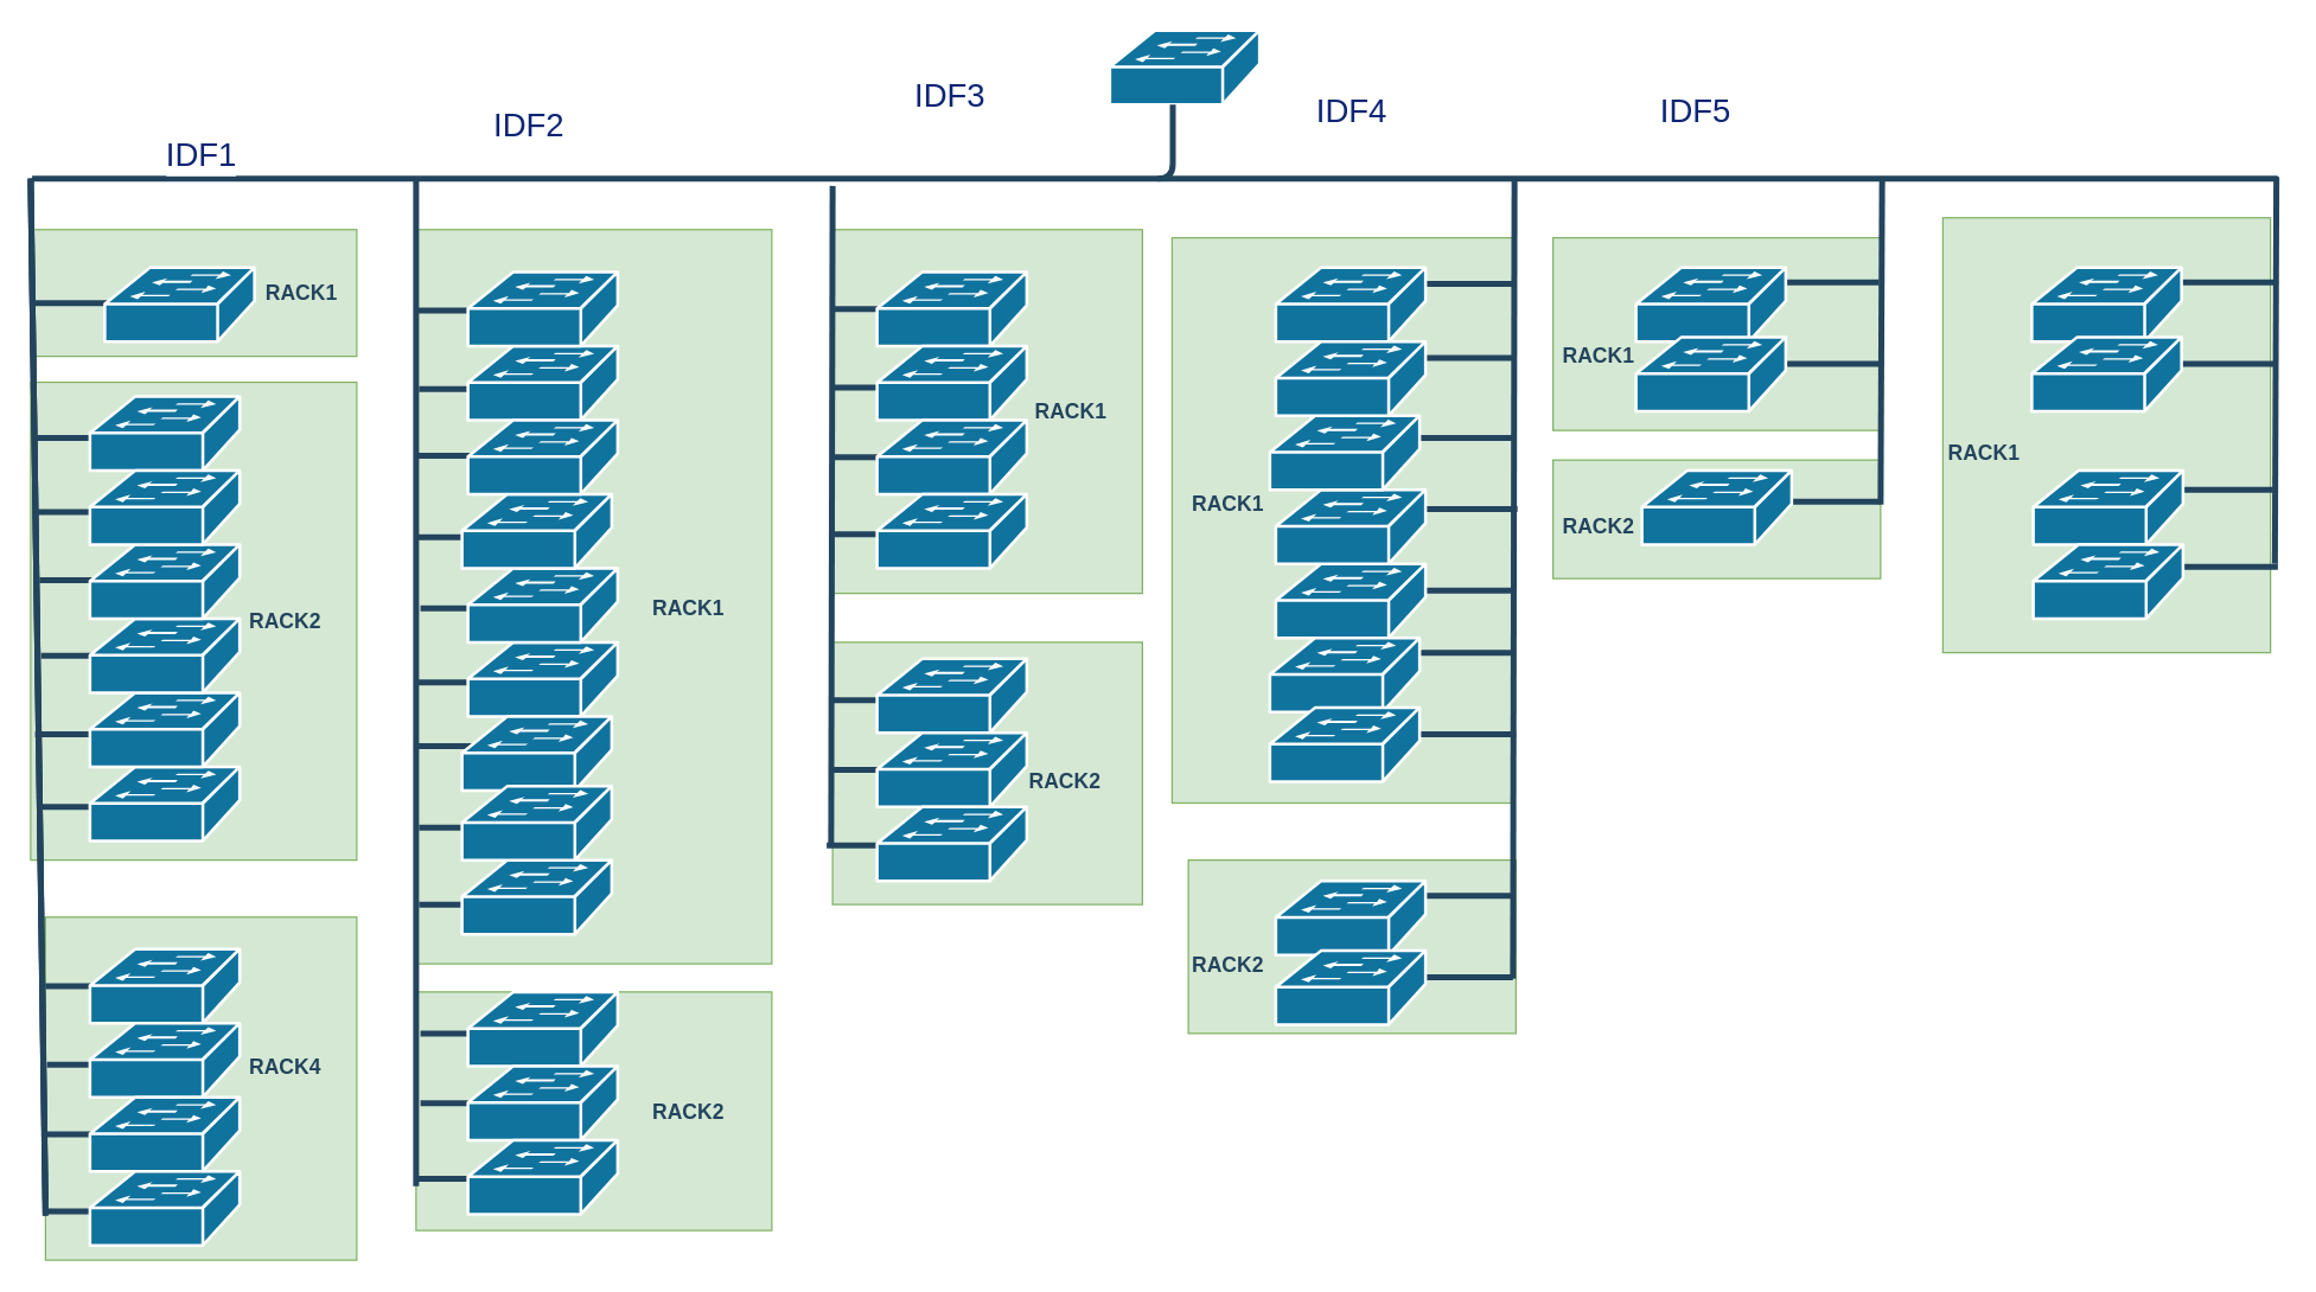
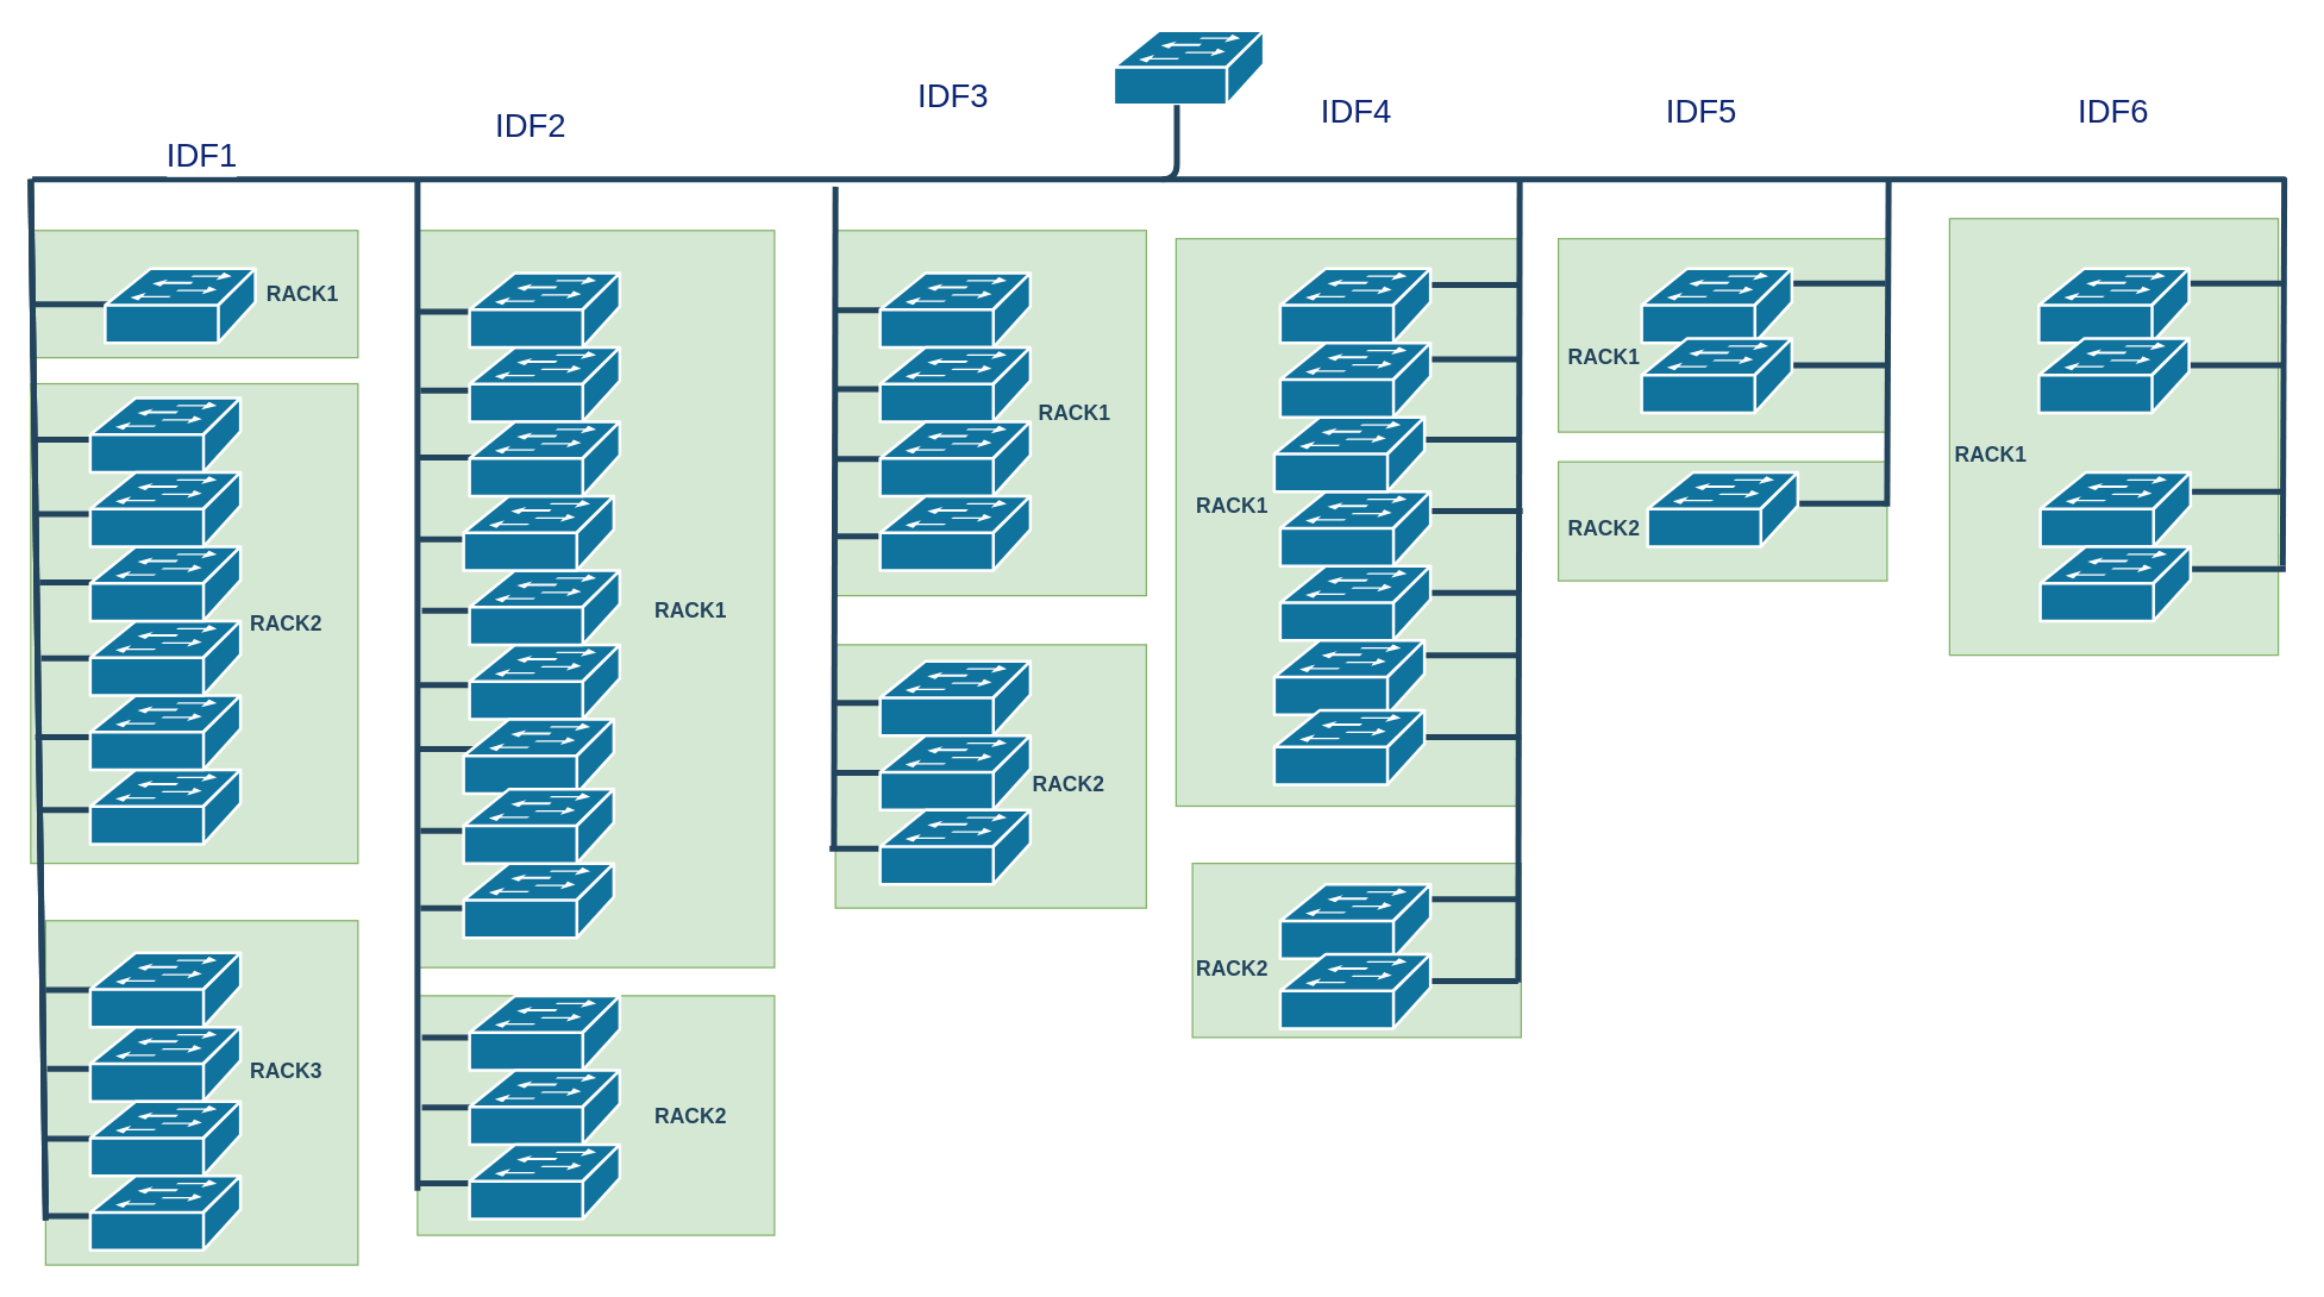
+ <mxCell id="135" value="&lt;font style=&quot;font-size: 22px&quot;&gt;&lt;span style=&quot;font-size: 22px&quot;&gt;IDF6&lt;/span&gt;&lt;/font&gt;" style="rounded=1;whiteSpace=wrap;html=1;strokeColor=none;fillColor=none;fontSize=22;align=center;fontStyle=0;fontColor=#0D2574;labelBackgroundColor=#ffffff;" parent="1" vertex="1"><mxGeometry x="1349" y="50" width="143" height="50" as="geometry" /></mxCell>
- <mxCell id="120" value="RACK4" style="rounded=1;whiteSpace=wrap;html=1;strokeColor=none;fillColor=none;fontSize=14;fontColor=#23445D;align=center;fontStyle=1" parent="1" vertex="1"><mxGeometry x="144" y="710" width="96" height="19" as="geometry" /></mxCell>
+ <mxCell id="120" value="RACK3" style="rounded=1;whiteSpace=wrap;html=1;strokeColor=none;fillColor=none;fontSize=14;fontColor=#23445D;align=center;fontStyle=1" parent="1" vertex="1"><mxGeometry x="144" y="710" width="96" height="19" as="geometry" /></mxCell>
